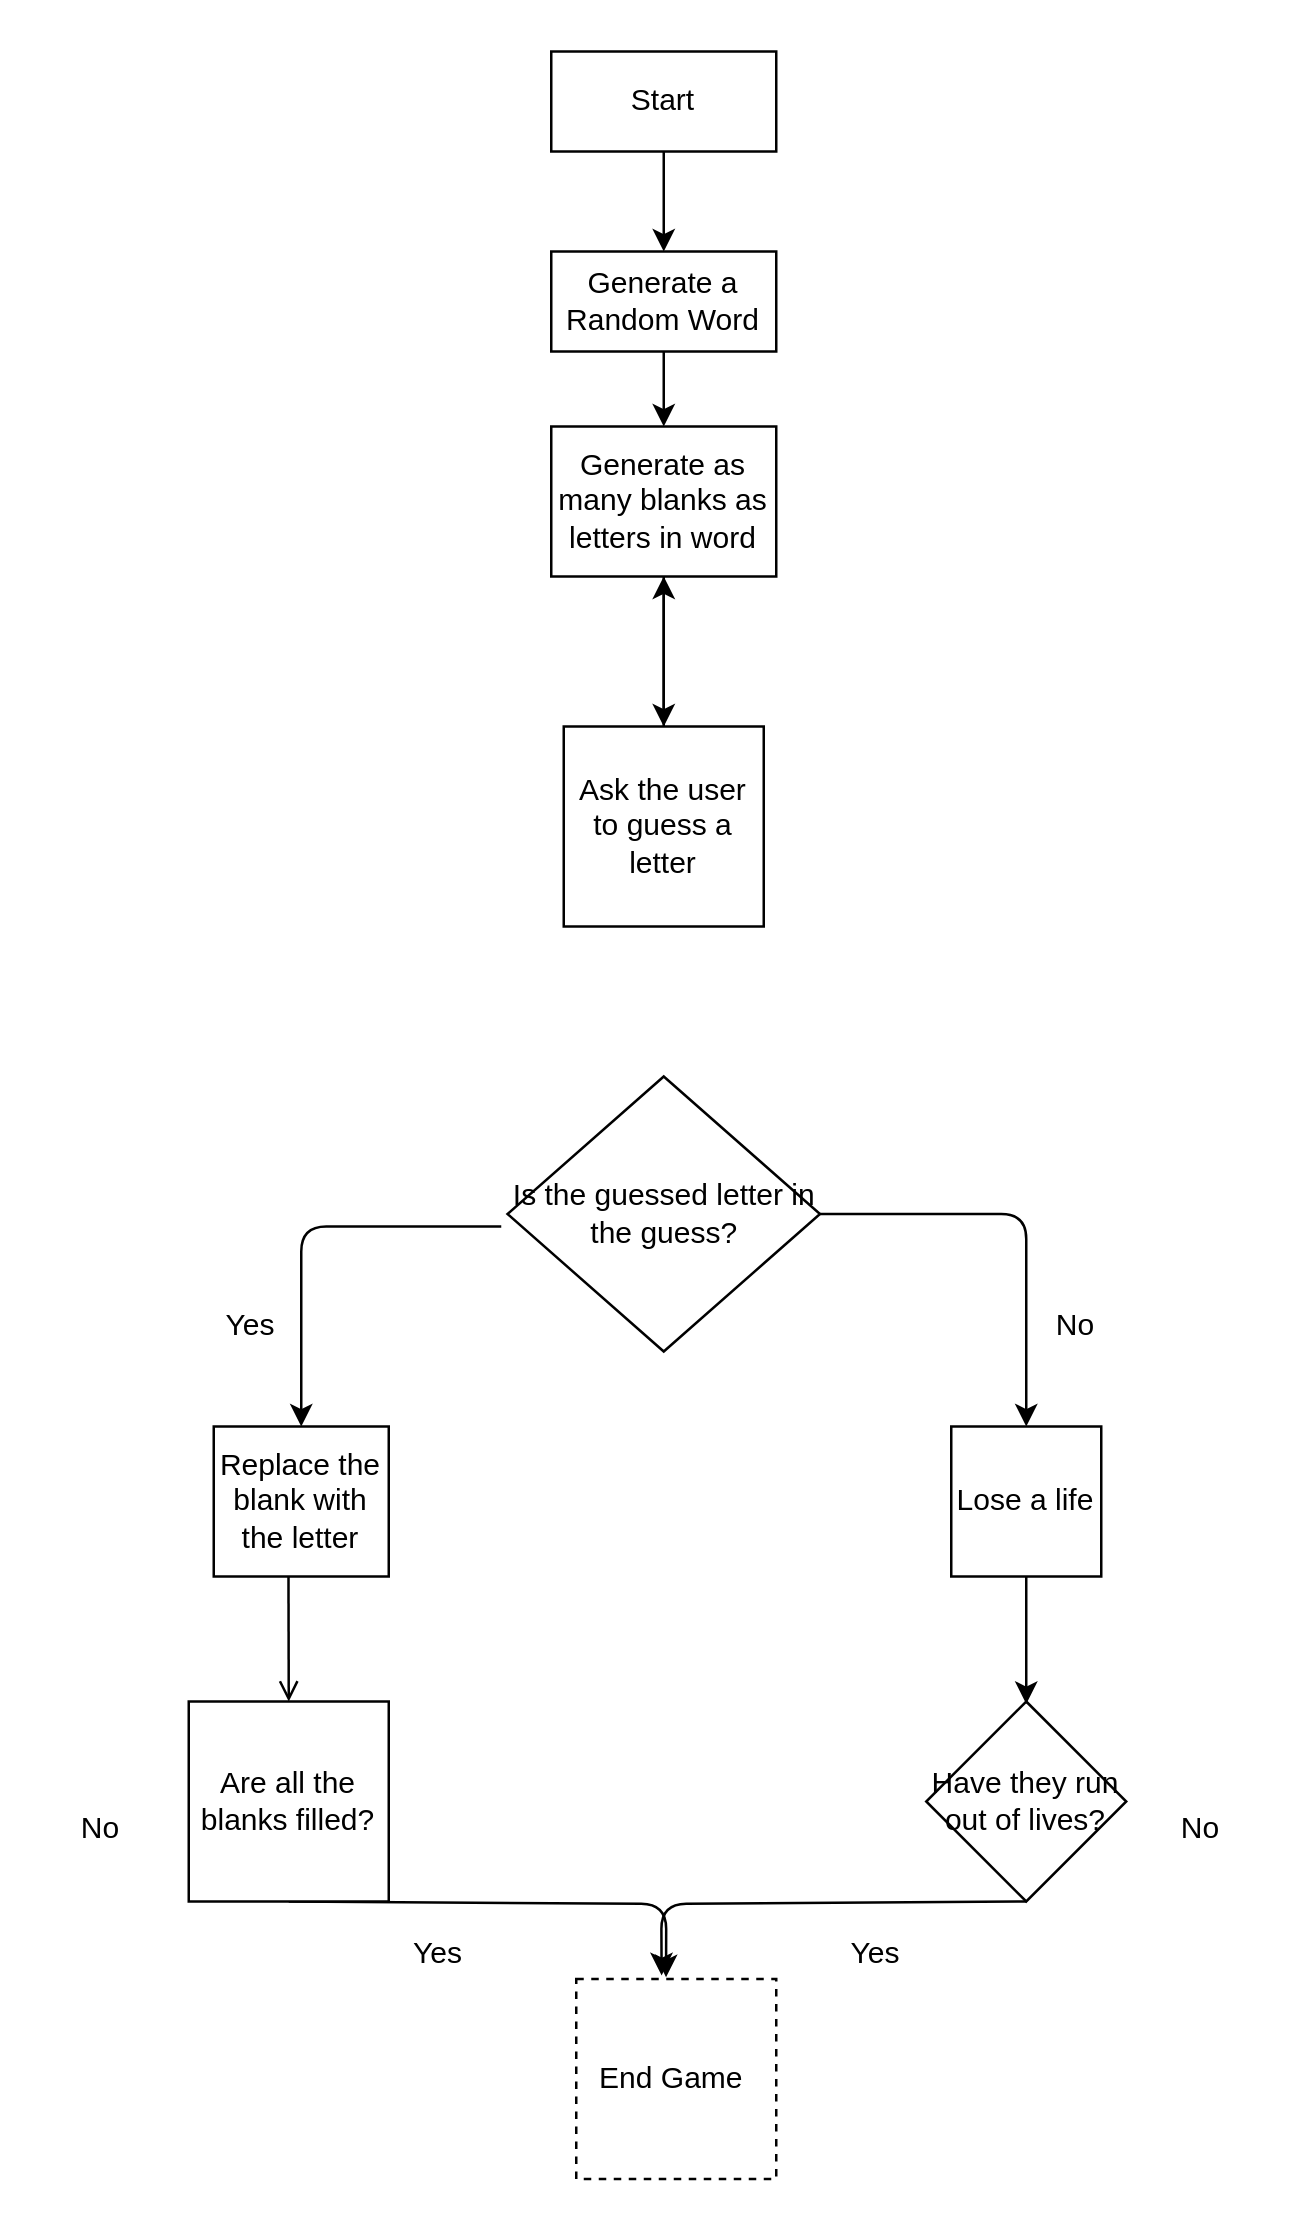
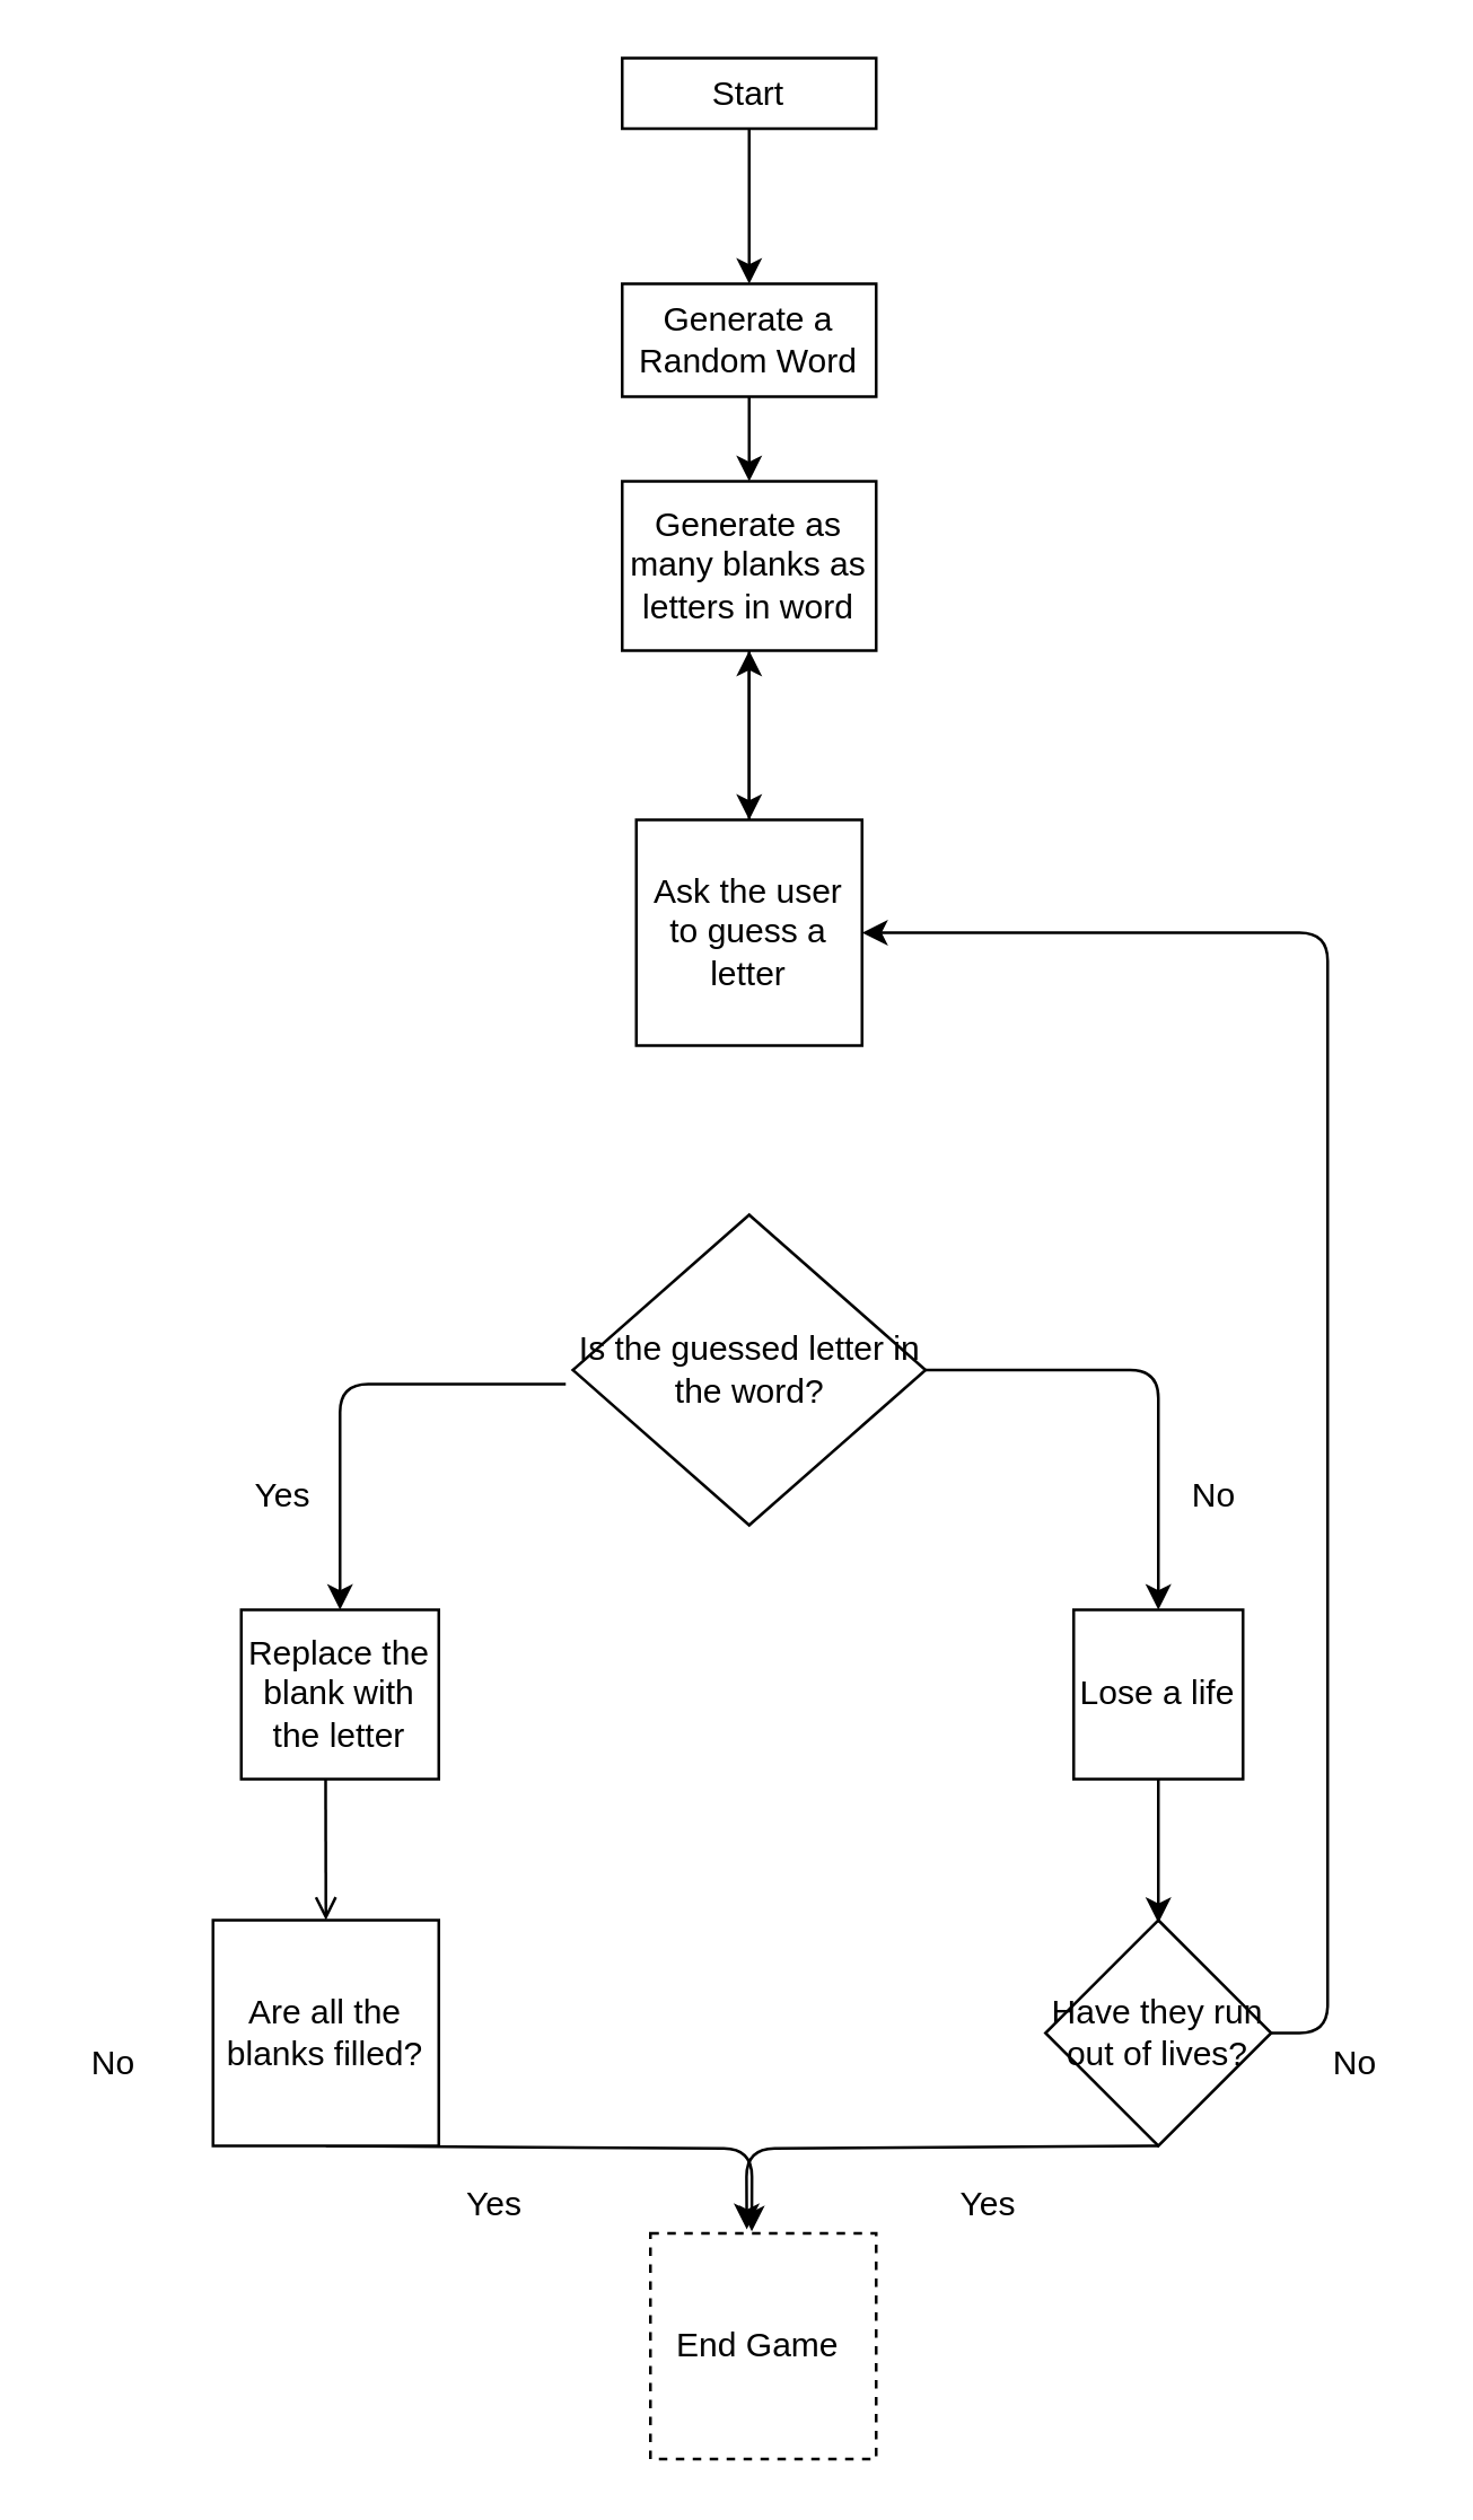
- <mxCell id="2" value="Start" style="rounded=0;whiteSpace=wrap;html=1;" vertex="1" parent="1"><mxGeometry x="220" y="20" width="90" height="40" as="geometry" /></mxCell>
+ <mxCell id="2" value="Start" style="rounded=0;whiteSpace=wrap;html=1;" vertex="1" parent="1"><mxGeometry x="220" y="20" width="90" height="25" as="geometry" /></mxCell>
+ <mxCell id="28" value="" style="endArrow=classic;html=1;exitX=1;exitY=0.5;exitDx=0;exitDy=0;entryX=1;entryY=0.5;entryDx=0;entryDy=0;" edge="1" parent="1" source="12" target="8"><mxGeometry width="50" height="50" relative="1" as="geometry"><mxPoint x="320" y="561" as="sourcePoint" /><mxPoint x="370" y="511" as="targetPoint" /><Array as="points"><mxPoint x="470" y="720" /><mxPoint x="470" y="330" /></Array></mxGeometry></mxCell>
- <mxCell id="3" value="Is the guessed letter in the guess?&lt;br&gt;" style="rhombus;whiteSpace=wrap;html=1;" vertex="1" parent="1"><mxGeometry x="202.5" y="430" width="125" height="110" as="geometry" /></mxCell>
+ <mxCell id="3" value="Is the guessed letter in the word?&lt;br&gt;" style="rhombus;whiteSpace=wrap;html=1;" vertex="1" parent="1"><mxGeometry x="202.5" y="430" width="125" height="110" as="geometry" /></mxCell>
